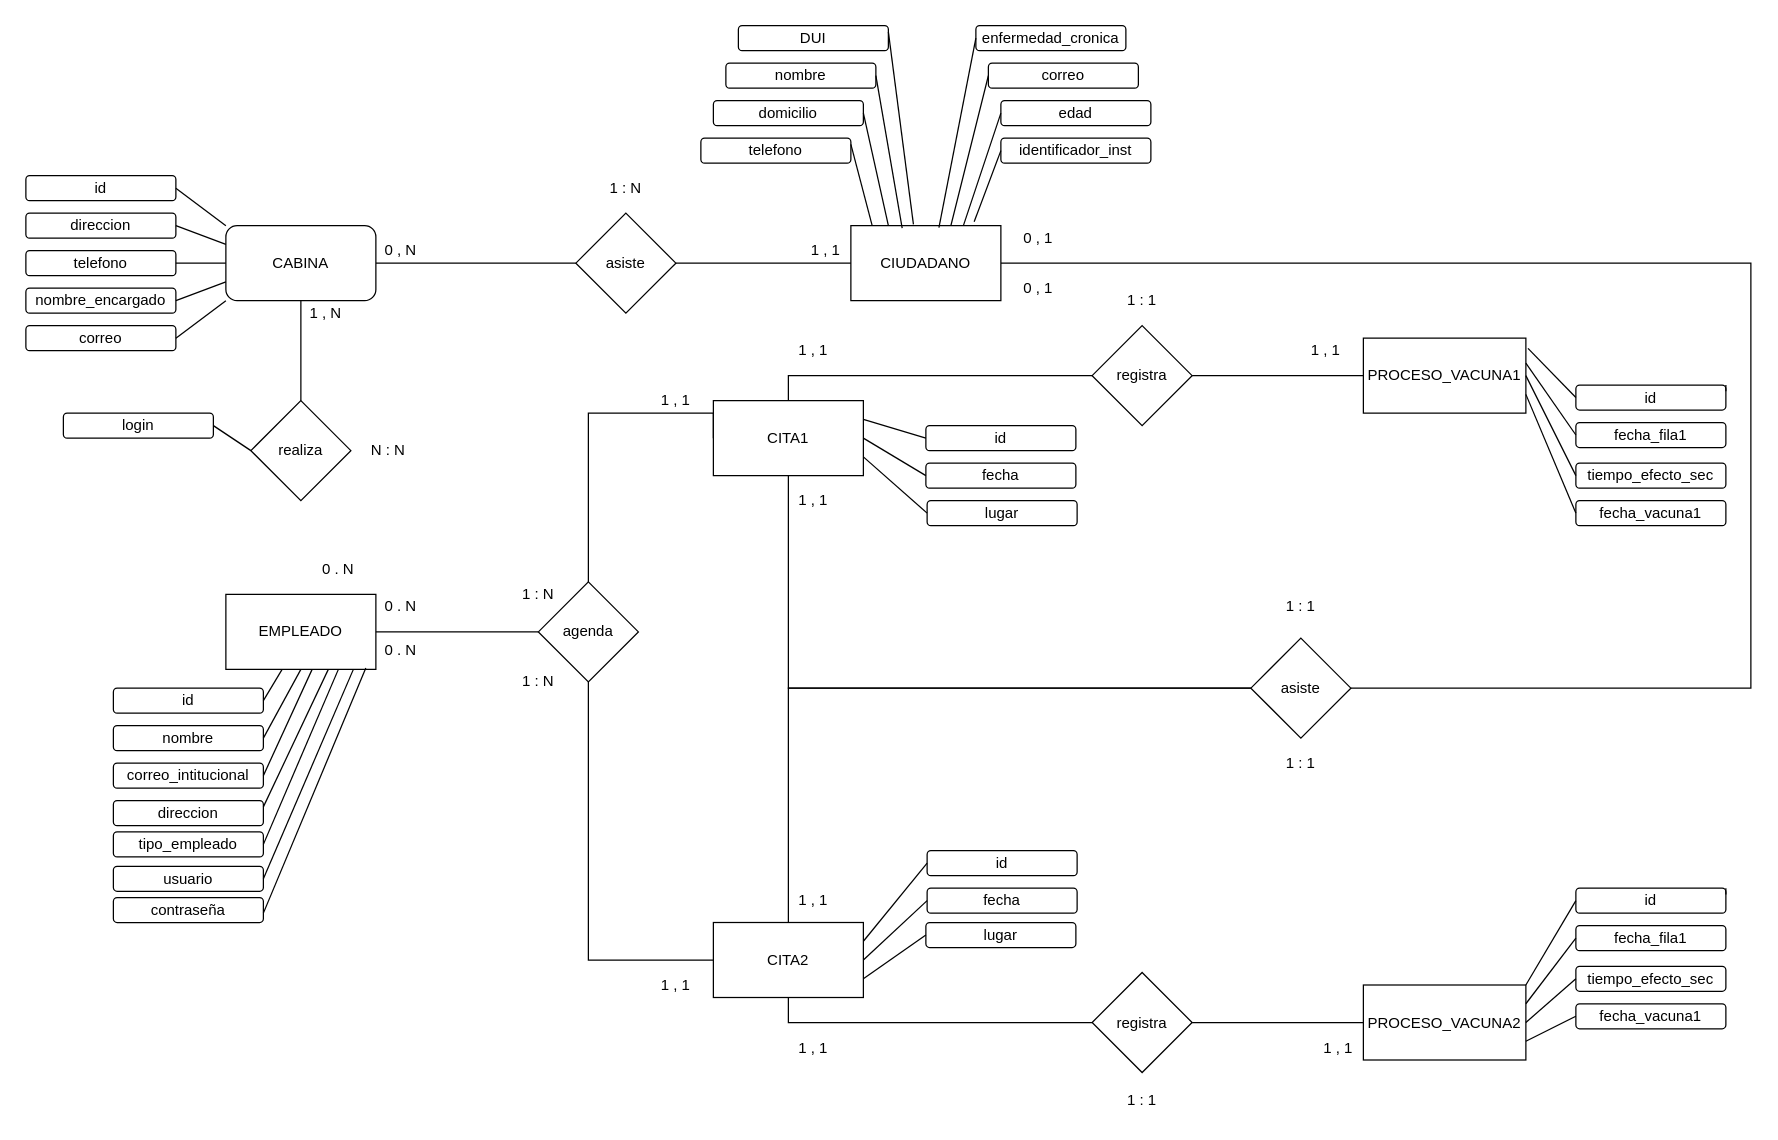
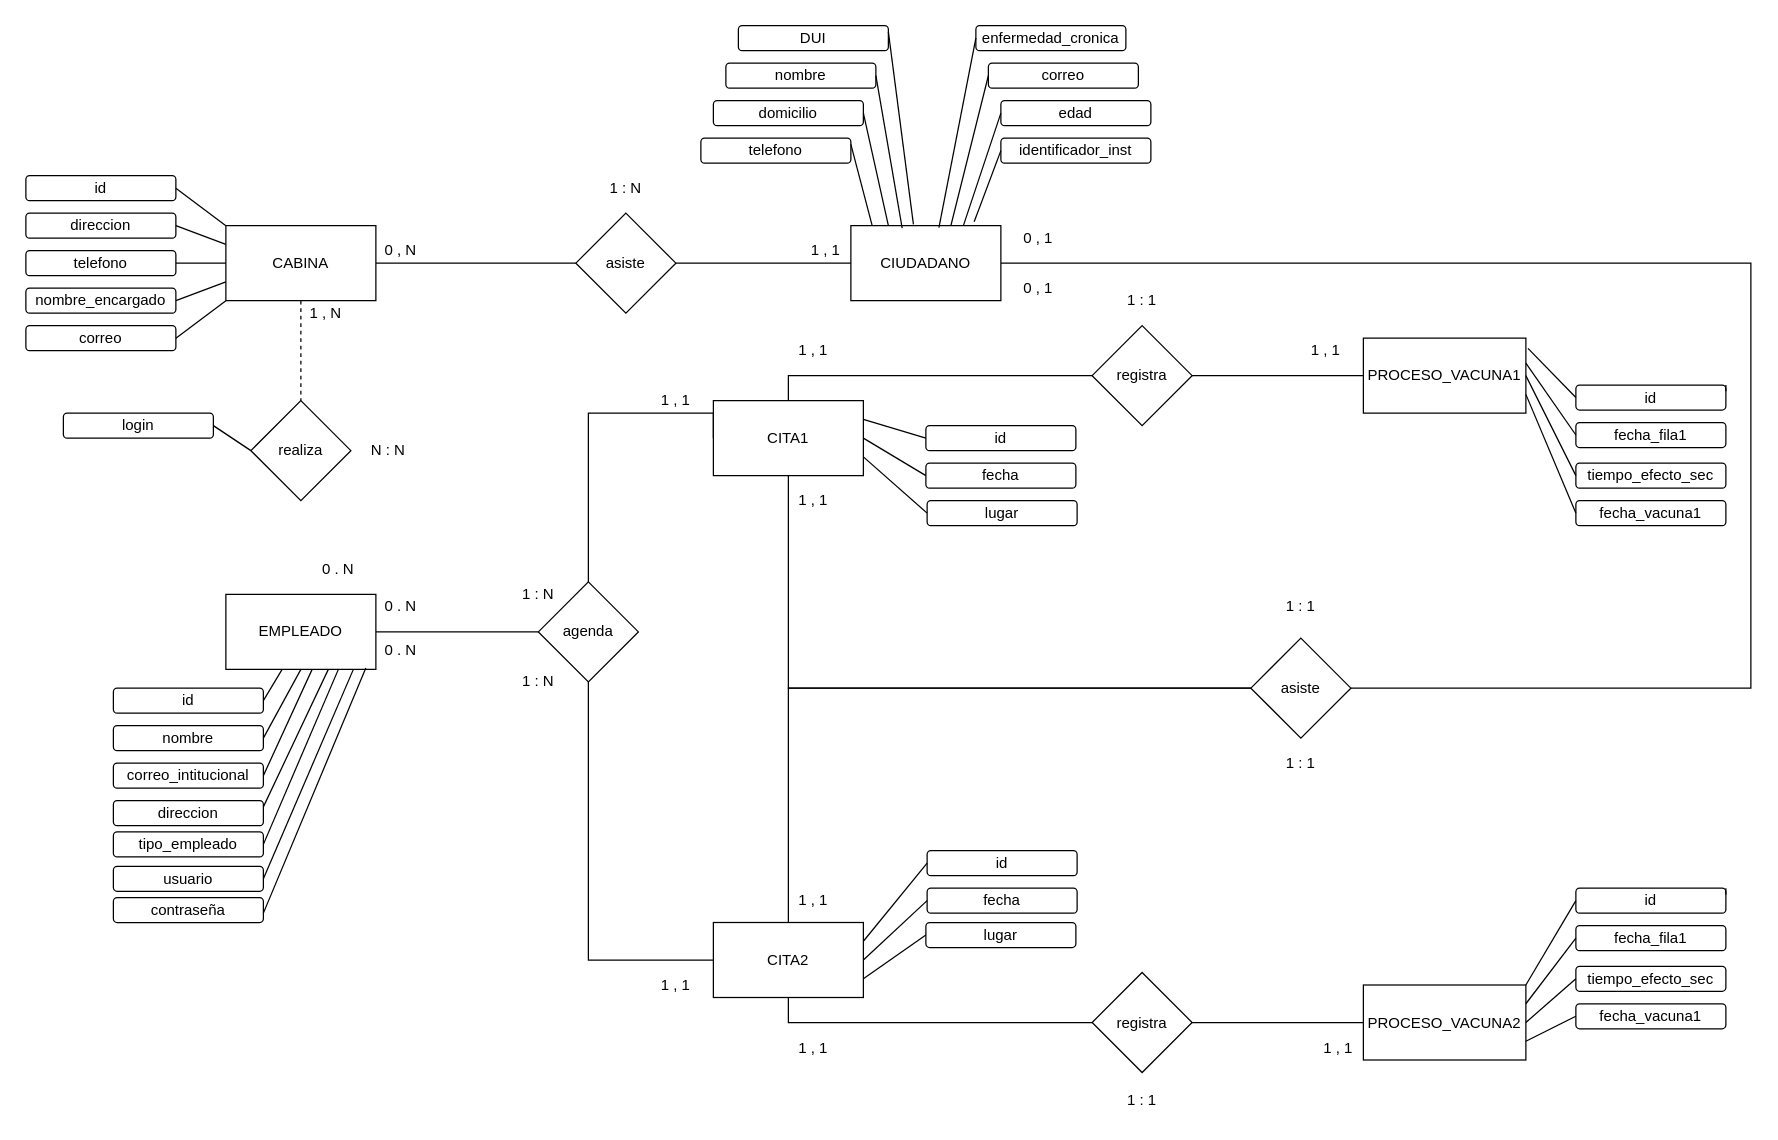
- <mxCell id="7" value="CABINA" style="whiteSpace=wrap;html=1;rounded=1;" parent="1" vertex="1"><mxGeometry y="180" width="120" height="60" as="geometry" x="180" /></mxCell>
+ <mxCell id="7" value="CABINA" style="rounded=0;whiteSpace=wrap;html=1;" parent="1" vertex="1"><mxGeometry y="180" width="120" height="60" as="geometry" x="180" /></mxCell>
- <mxCell id="63" value="" style="endArrow=none;html=1;exitX=0;exitY=0;exitDx=0;exitDy=0;entryX=0.5;entryY=0;entryDx=0;entryDy=0;" parent="1" source="13" target="62" edge="1"><mxGeometry width="50" height="50" relative="1" as="geometry"><mxPoint x="550" y="455" as="sourcePoint" /><mxPoint x="580" y="480" as="targetPoint" /></mxGeometry></mxCell>
+ <mxCell id="63" value="" style="endArrow=none;html=1;exitX=0;exitY=0;exitDx=0;exitDy=0;entryX=0.5;entryY=0;entryDx=0;entryDy=0;dashed=1;" parent="1" source="13" target="62" edge="1"><mxGeometry width="50" height="50" relative="1" as="geometry"><mxPoint x="550" y="455" as="sourcePoint" /><mxPoint x="580" y="480" as="targetPoint" /></mxGeometry></mxCell>
